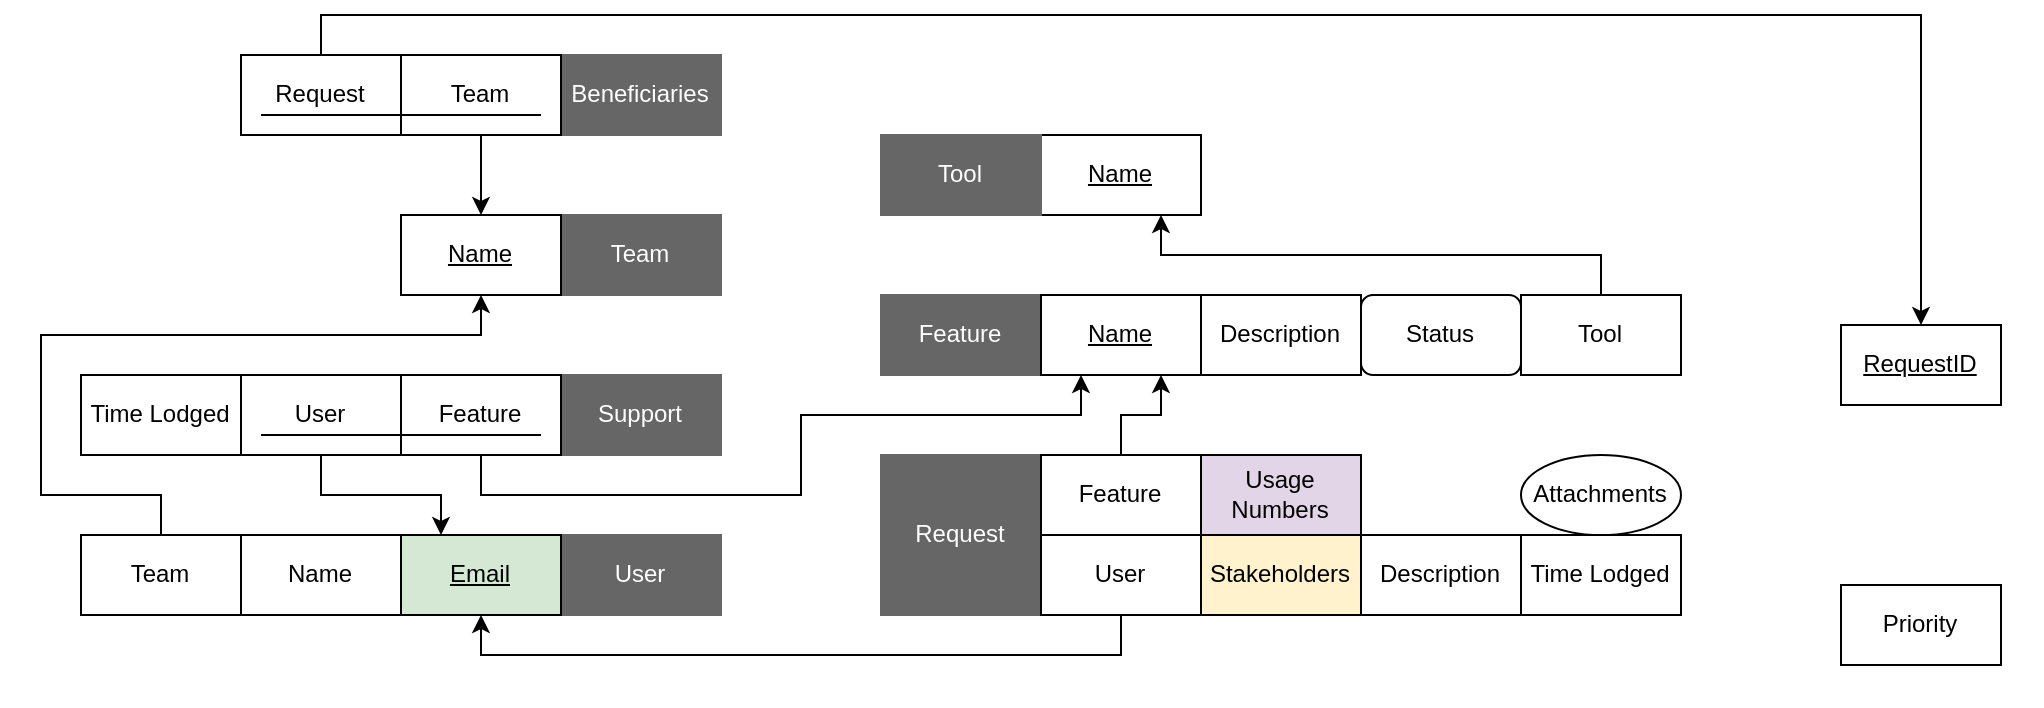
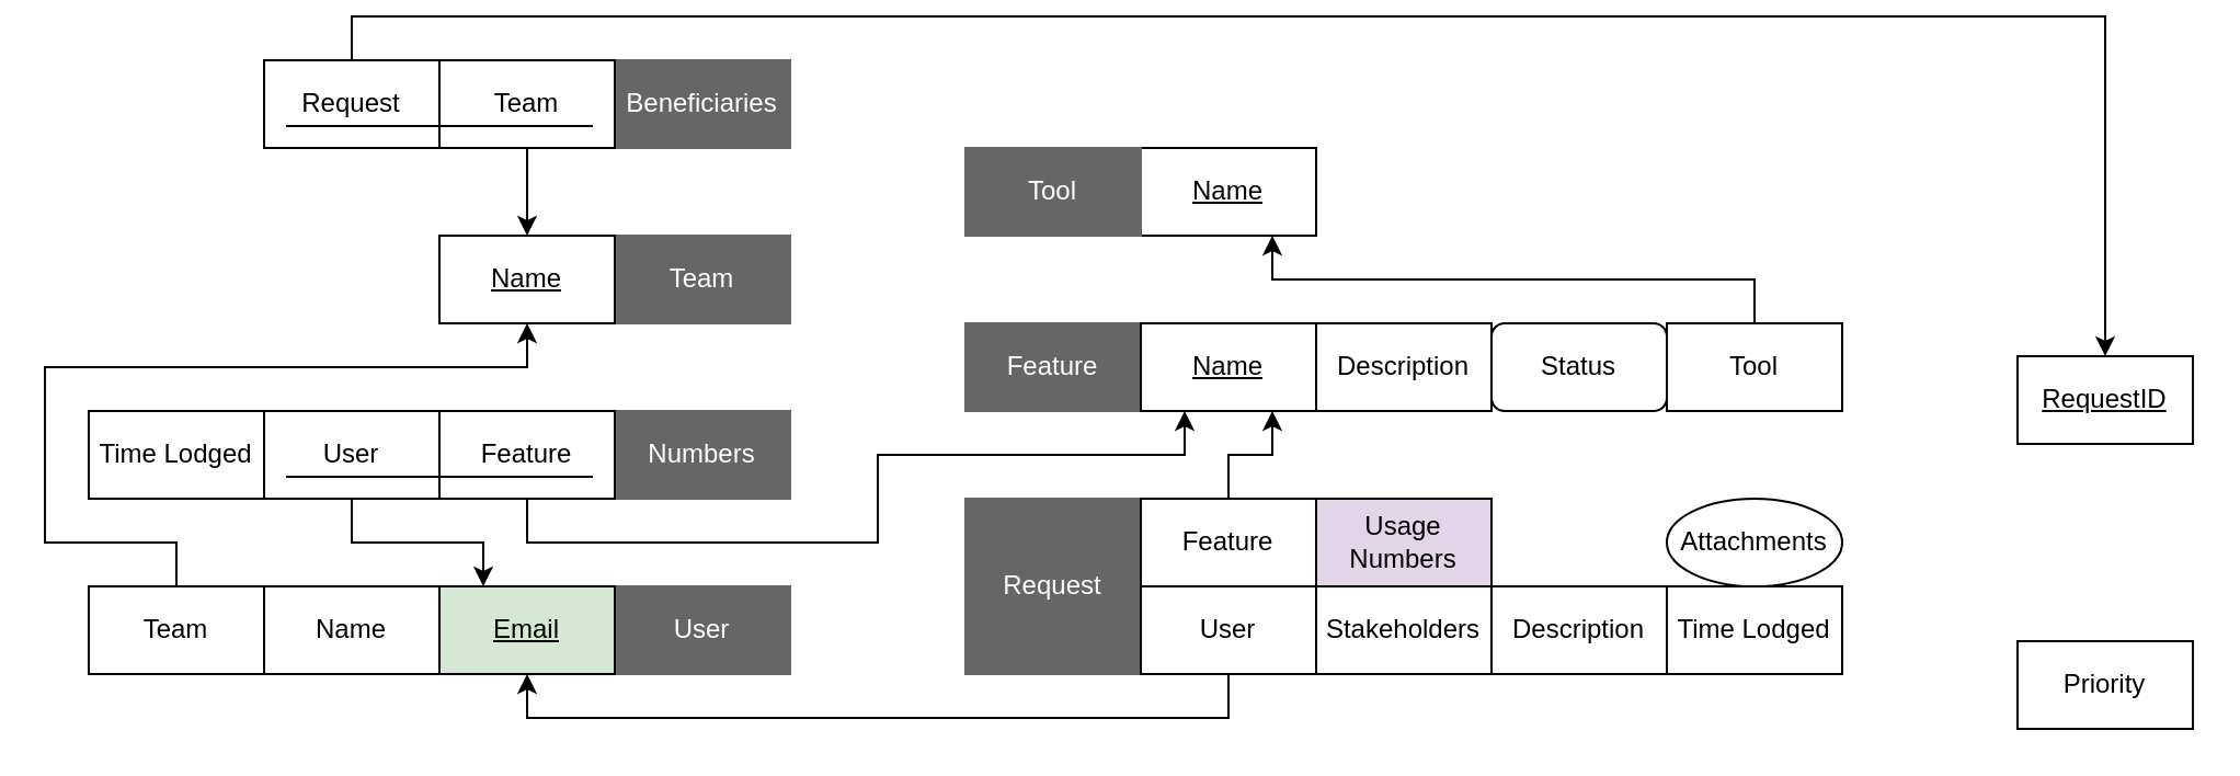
- <mxCell id="28" value="Support" style="rounded=0;whiteSpace=wrap;html=1;fillColor=#666666;strokeColor=#666666;fontColor=#FFFFFF;" parent="1" vertex="1"><mxGeometry x="280" y="180" width="80" height="40" as="geometry" /></mxCell>
+ <mxCell id="28" value="Numbers" style="rounded=0;whiteSpace=wrap;html=1;fillColor=#666666;strokeColor=#666666;fontColor=#FFFFFF;" parent="1" vertex="1"><mxGeometry x="280" y="180" width="80" height="40" as="geometry" /></mxCell>
- <mxCell id="22" value="Stakeholders" style="rounded=0;whiteSpace=wrap;html=1;fontStyle=0;fillColor=#fff2cc;" parent="1" vertex="1"><mxGeometry x="600" y="260" width="80" height="40" as="geometry" /></mxCell>
+ <mxCell id="22" value="Stakeholders" style="rounded=0;whiteSpace=wrap;html=1;fontStyle=0" parent="1" vertex="1"><mxGeometry x="600" y="260" width="80" height="40" as="geometry" /></mxCell>
